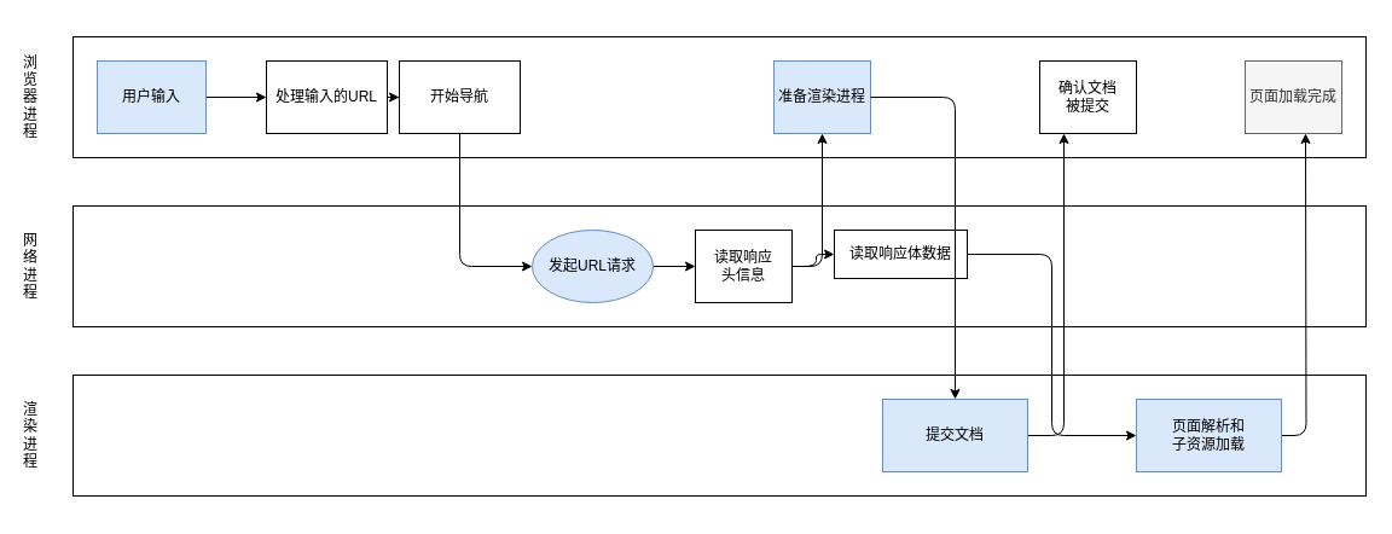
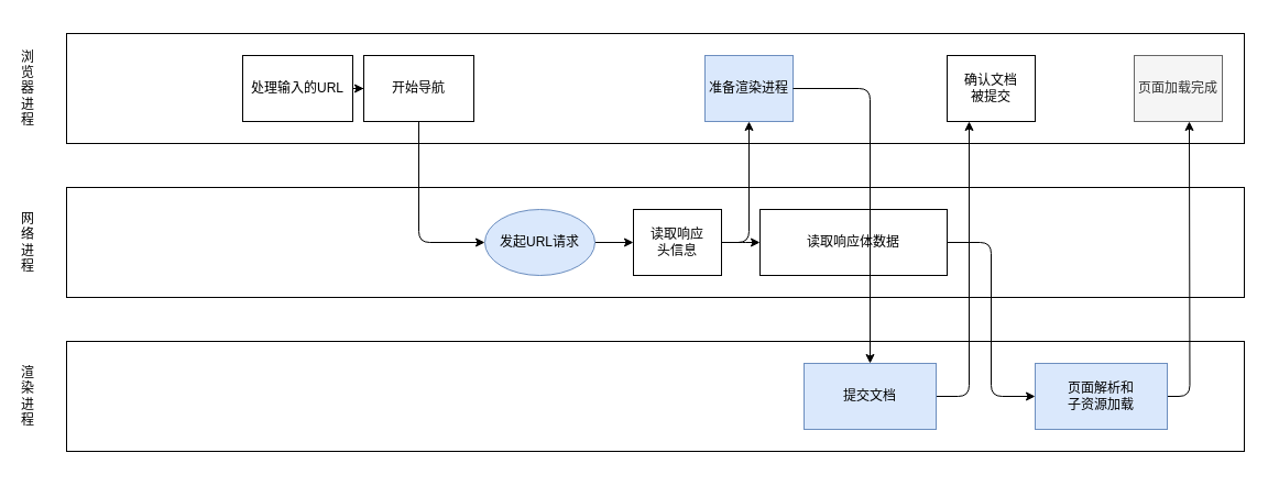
- <mxCell id="5" value="用户输入" style="rounded=0;whiteSpace=wrap;html=1;fillColor=#dae8fc;strokeColor=#6c8ebf;" vertex="1" parent="1"><mxGeometry x="80" y="50" width="90" height="60" as="geometry" /></mxCell>
- <mxCell id="4" value="" style="edgeStyle=orthogonalEdgeStyle;rounded=0;orthogonalLoop=1;jettySize=auto;html=1;" edge="1" parent="1" source="5" target="15"><mxGeometry relative="1" as="geometry" /></mxCell>
- <mxCell id="23" value="读取响应体数据" style="whiteSpace=wrap;html=1;rounded=0;" vertex="1" parent="1"><mxGeometry x="690" y="190" width="110" height="40" as="geometry" /></mxCell>
+ <mxCell id="23" value="读取响应体数据" style="whiteSpace=wrap;html=1;rounded=0;" vertex="1" parent="1"><mxGeometry x="690" y="190" width="170" height="60" as="geometry" /></mxCell>
